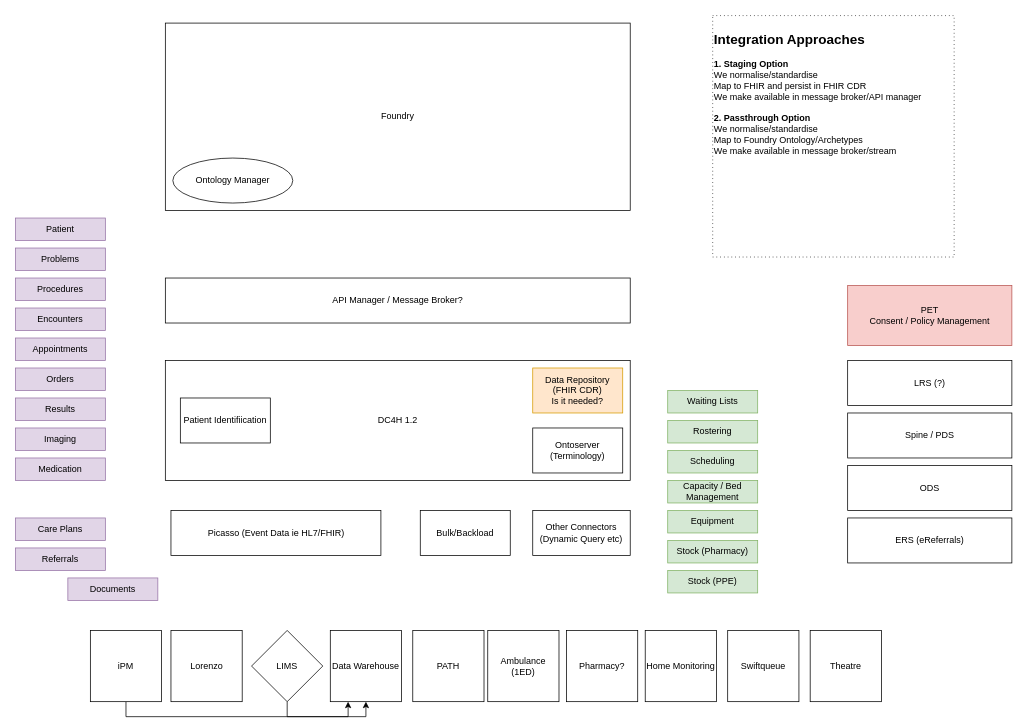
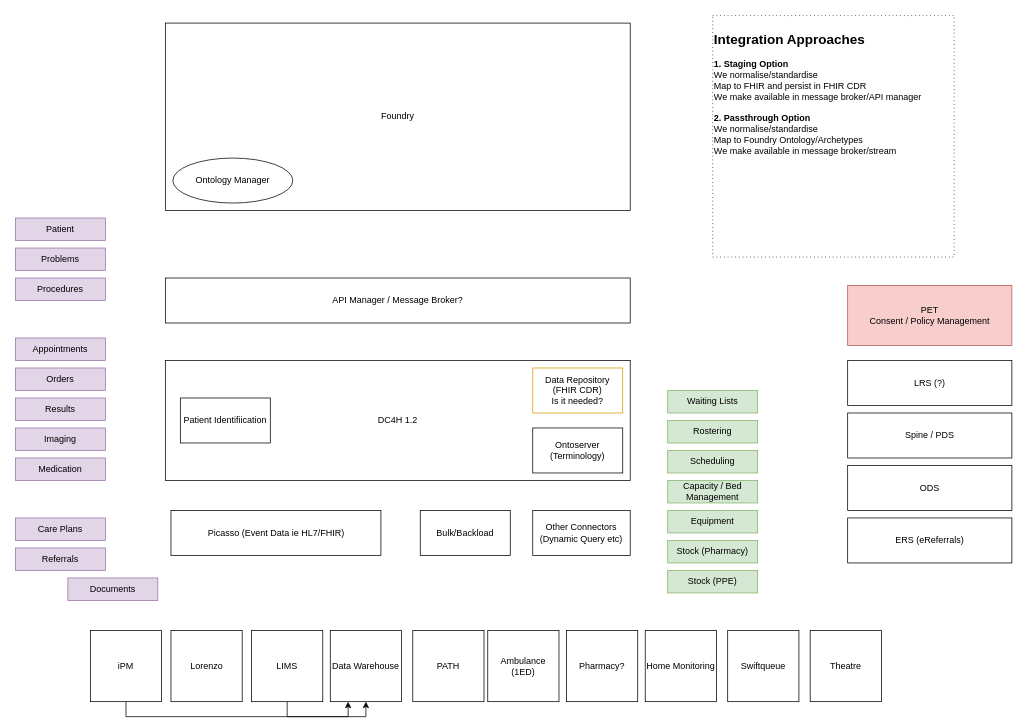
- <mxCell id="25" value="Encounters" style="rounded=0;whiteSpace=wrap;html=1;fillColor=#e1d5e7;strokeColor=#9673a6;" parent="1" vertex="1"><mxGeometry x="20" y="410" width="120" height="30" as="geometry" /></mxCell>
- <mxCell id="12" value="Data Repository (FHIR CDR)&lt;br&gt;Is it needed?" style="rounded=0;whiteSpace=wrap;html=1;fillColor=#ffe6cc;strokeColor=#d79b00;" parent="1" vertex="1"><mxGeometry x="710" y="490" width="120" height="60" as="geometry" /></mxCell>
+ <mxCell id="12" value="Data Repository (FHIR CDR)&lt;br&gt;Is it needed?" style="rounded=0;whiteSpace=wrap;html=1;fillColor=#ffffff;strokeColor=#d79b00;" parent="1" vertex="1"><mxGeometry x="710" y="490" width="120" height="60" as="geometry" /></mxCell>
- <mxCell id="5" value="LIMS" style="rhombus;whiteSpace=wrap;html=1;aspect=fixed;" parent="1" vertex="1"><mxGeometry x="335" y="840" width="95" height="95" as="geometry" /></mxCell>
+ <mxCell id="5" value="LIMS" style="whiteSpace=wrap;html=1;aspect=fixed;" parent="1" vertex="1"><mxGeometry x="335" y="840" width="95" height="95" as="geometry" /></mxCell>
